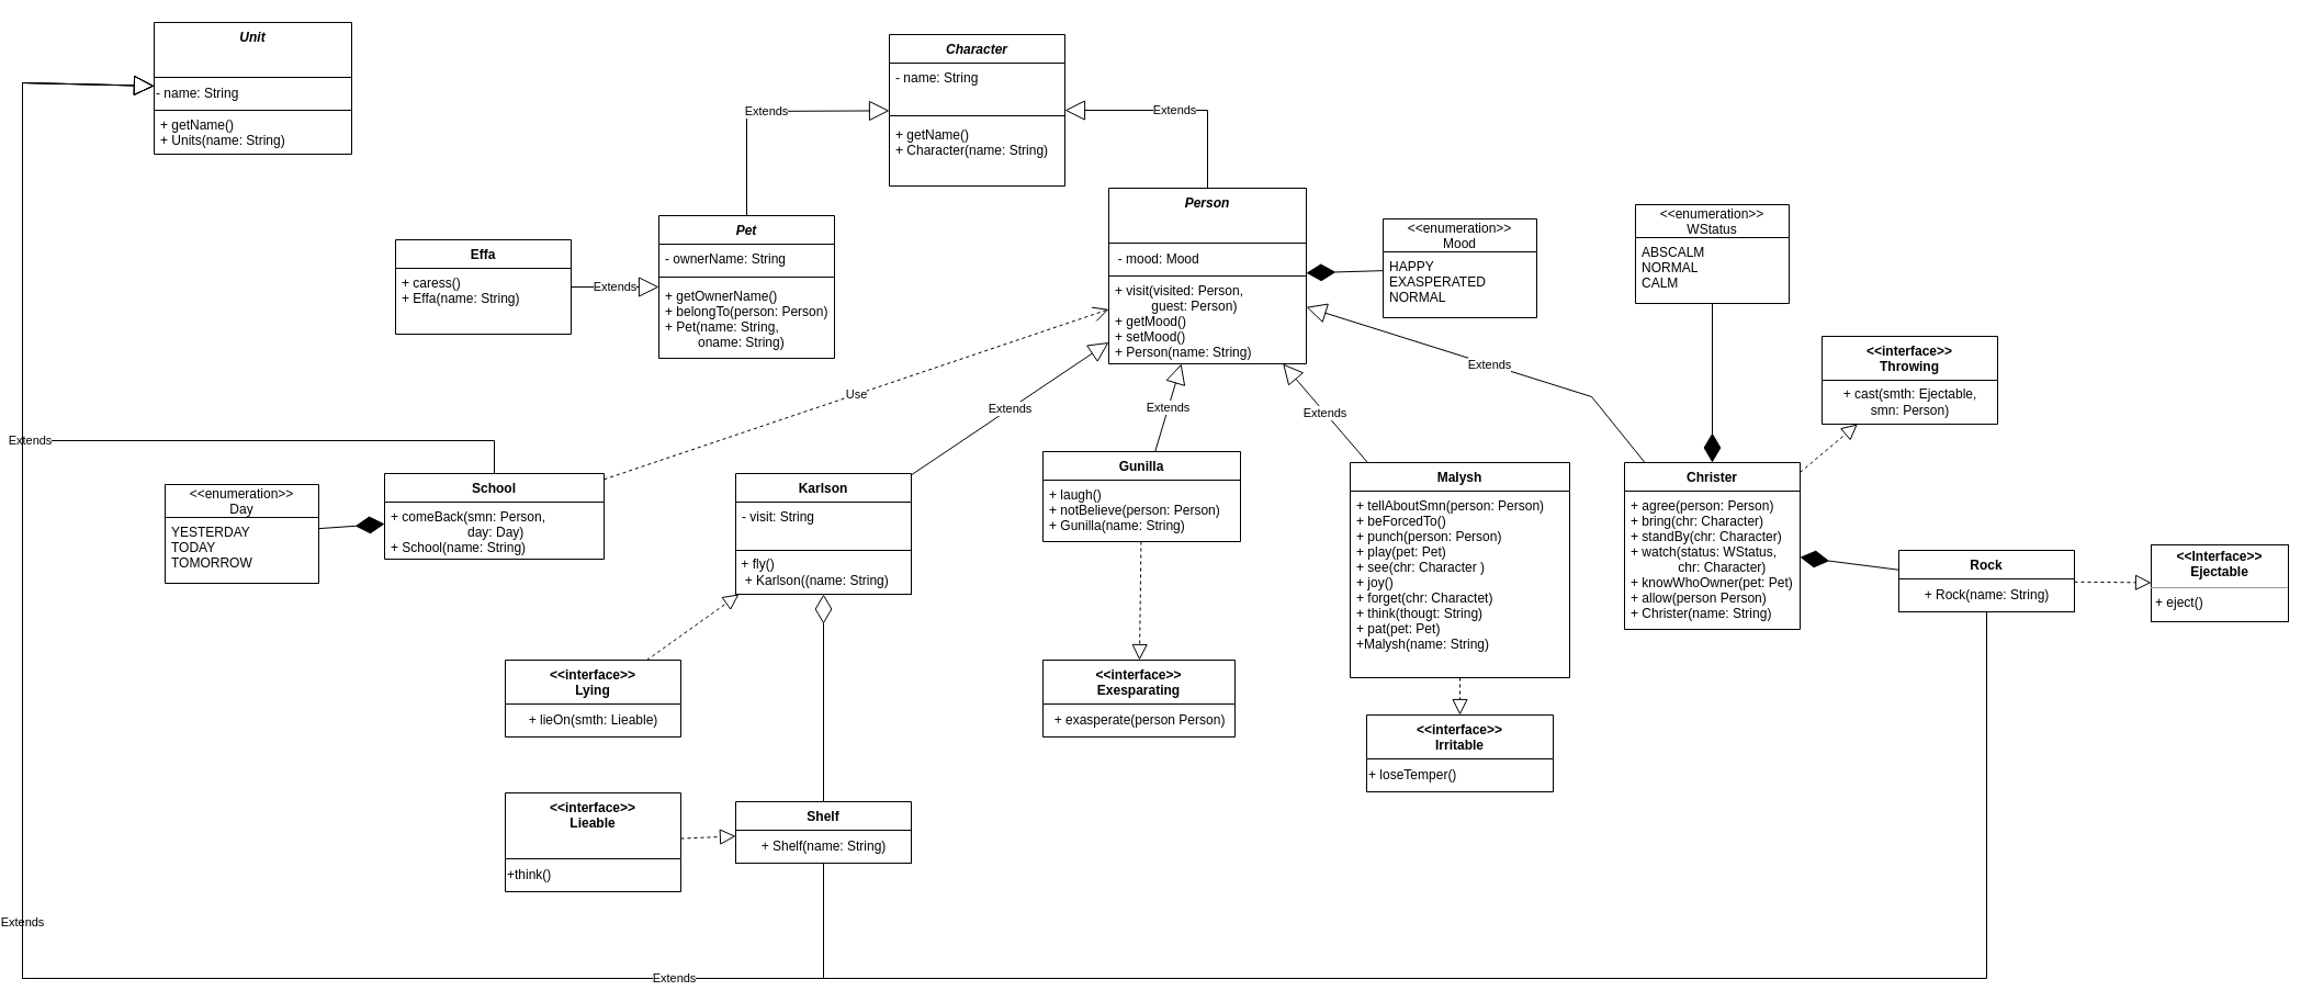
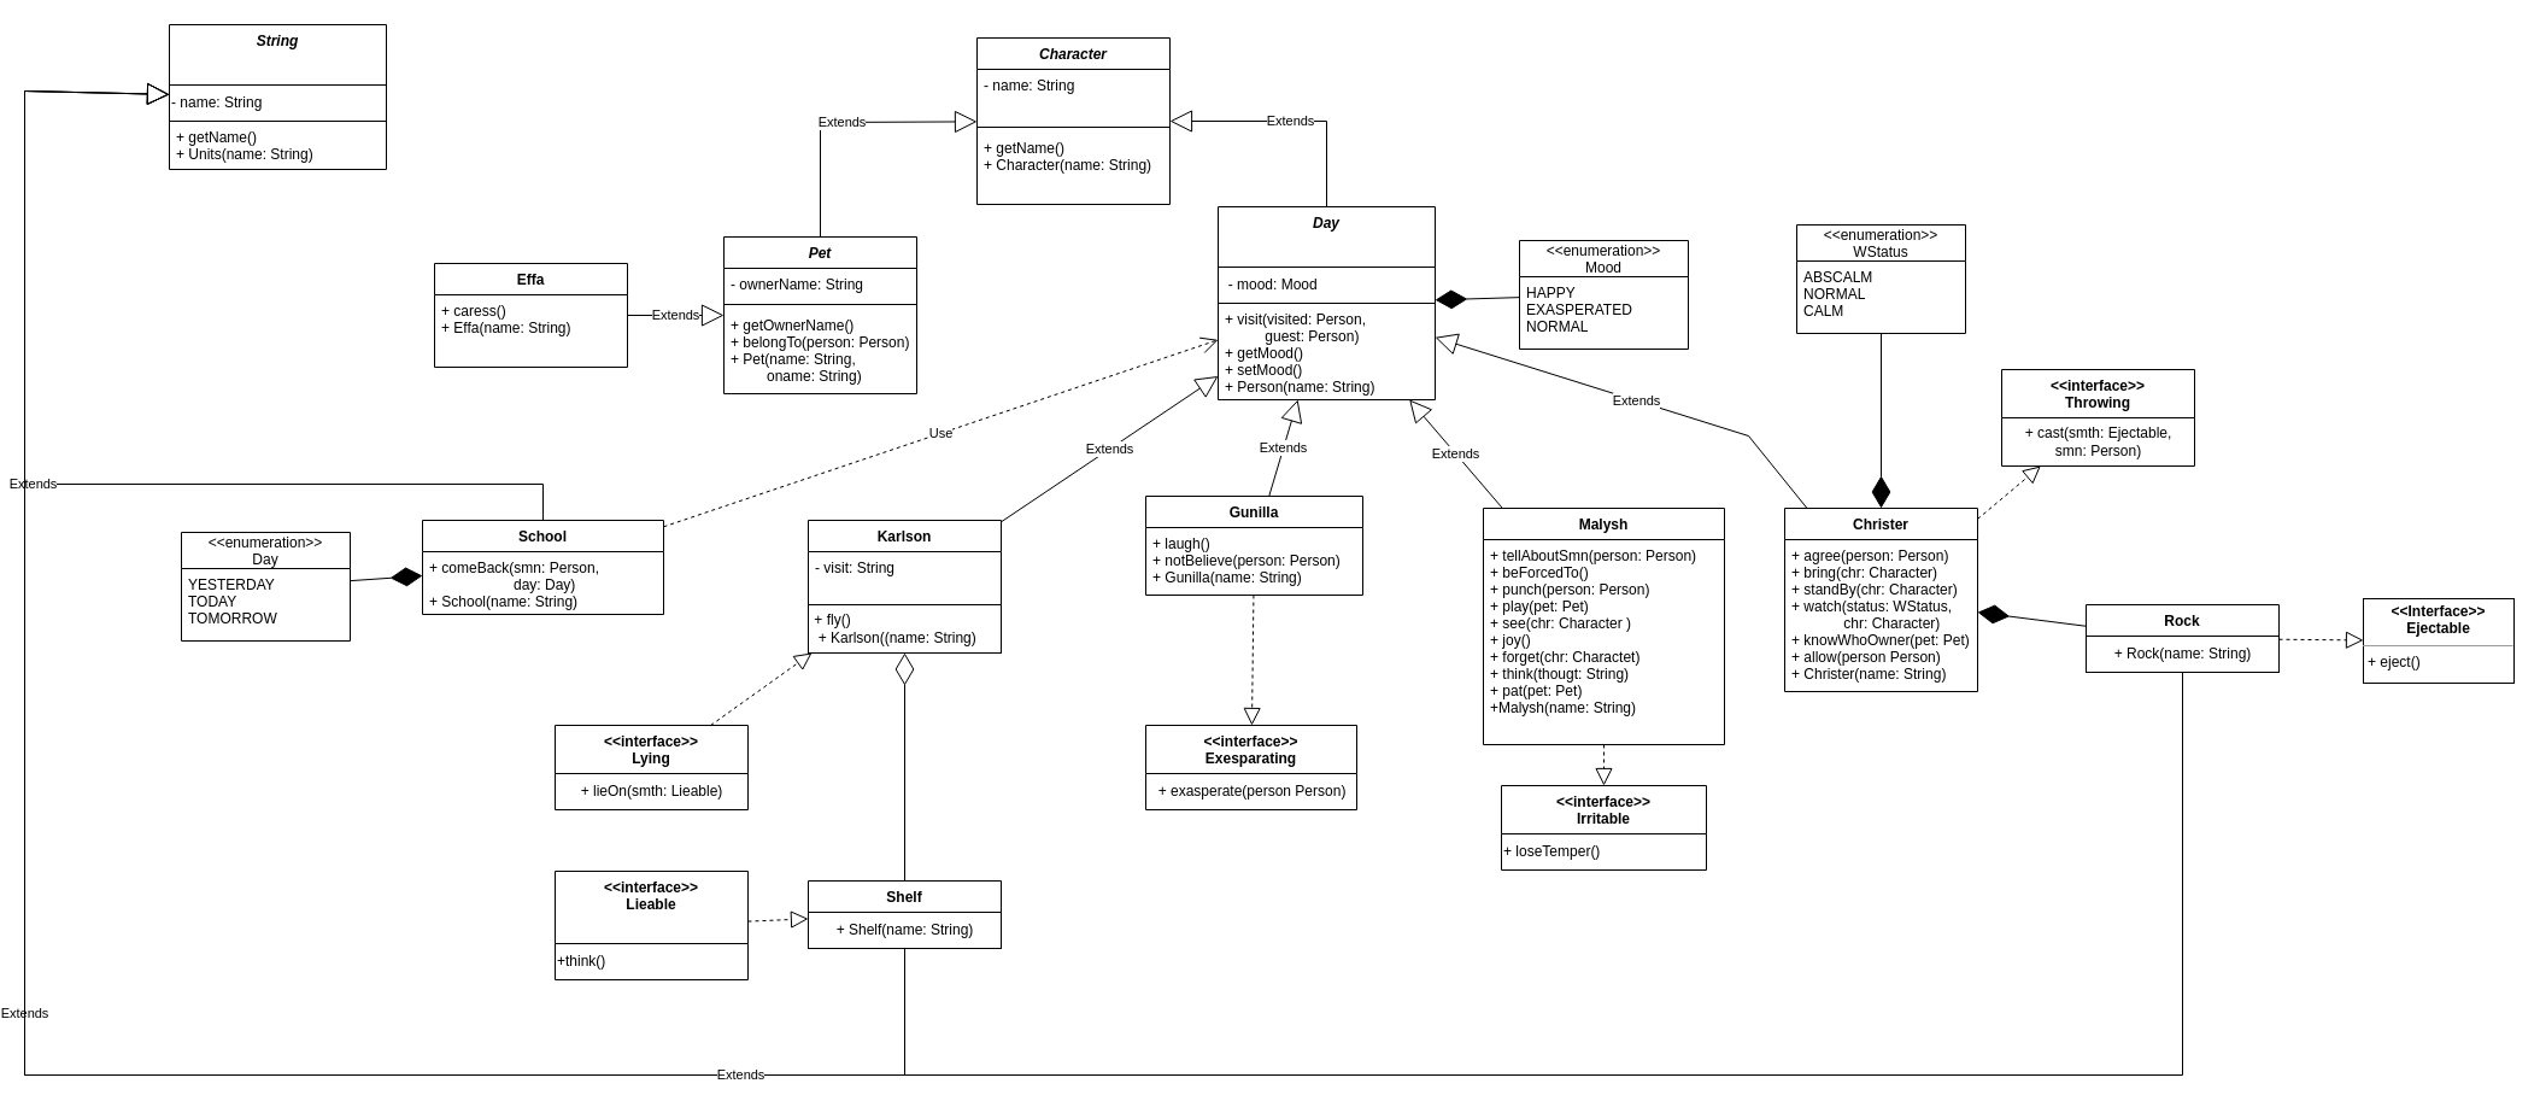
- <mxCell id="64" value="Unit" style="swimlane;fontStyle=3;align=center;verticalAlign=top;childLayout=stackLayout;horizontal=1;startSize=50;horizontalStack=0;resizeParent=1;resizeParentMax=0;resizeLast=0;collapsible=1;marginBottom=0;strokeColor=default;fontSize=12;" vertex="1" parent="1"><mxGeometry x="140" y="20" width="180" height="120" as="geometry" /></mxCell>
+ <mxCell id="64" value="String" style="swimlane;fontStyle=3;align=center;verticalAlign=top;childLayout=stackLayout;horizontal=1;startSize=50;horizontalStack=0;resizeParent=1;resizeParentMax=0;resizeLast=0;collapsible=1;marginBottom=0;strokeColor=default;fontSize=12;" vertex="1" parent="1"><mxGeometry x="140" y="20" width="180" height="120" as="geometry" /></mxCell>
- <mxCell id="2" value="Person" style="swimlane;fontStyle=3;align=center;verticalAlign=top;childLayout=stackLayout;horizontal=1;startSize=50;horizontalStack=0;resizeParent=1;resizeParentMax=0;resizeLast=0;collapsible=1;marginBottom=0;strokeColor=default;fontSize=12;" parent="1" vertex="1"><mxGeometry x="1010" y="171" width="180" height="160" as="geometry" /></mxCell>
+ <mxCell id="2" value="Day" style="swimlane;fontStyle=3;align=center;verticalAlign=top;childLayout=stackLayout;horizontal=1;startSize=50;horizontalStack=0;resizeParent=1;resizeParentMax=0;resizeLast=0;collapsible=1;marginBottom=0;strokeColor=default;fontSize=12;" parent="1" vertex="1"><mxGeometry x="1010" y="171" width="180" height="160" as="geometry" /></mxCell>
